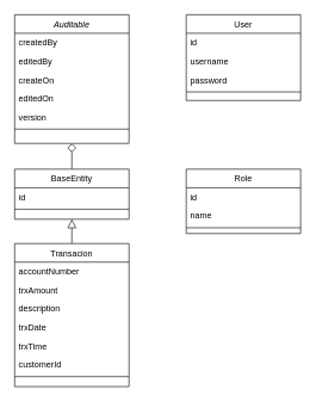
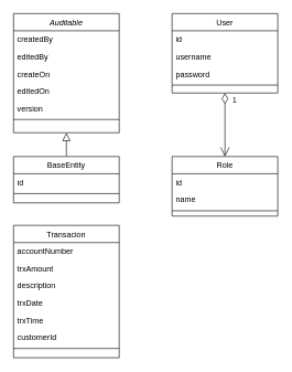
+ <mxCell id="31" value="1" style="endArrow=open;html=1;endSize=12;startArrow=diamondThin;startSize=14;startFill=0;edgeStyle=orthogonalEdgeStyle;align=left;verticalAlign=bottom;exitX=0.5;exitY=1;exitDx=0;exitDy=0;entryX=0.5;entryY=0;entryDx=0;entryDy=0;" parent="1" source="14" target="27" edge="1"><mxGeometry x="-0.583" y="10" relative="1" as="geometry"><mxPoint x="310" y="170" as="sourcePoint" /><mxPoint x="470" y="170" as="targetPoint" /><mxPoint as="offset" /></mxGeometry></mxCell>
- <mxCell id="3" value="" style="endArrow=diamond;endSize=10;endFill=0;shadow=0;strokeWidth=1;rounded=0;edgeStyle=elbowEdgeStyle;elbow=vertical;" parent="1" source="11" target="4" edge="1"><mxGeometry width="160" relative="1" as="geometry"><mxPoint x="30" y="273" as="sourcePoint" /><mxPoint x="130" y="171" as="targetPoint" /></mxGeometry></mxCell>
+ <mxCell id="3" value="" style="endArrow=block;endSize=10;endFill=0;shadow=0;strokeWidth=1;rounded=0;edgeStyle=elbowEdgeStyle;elbow=vertical;" parent="1" source="11" target="4" edge="1"><mxGeometry width="160" relative="1" as="geometry"><mxPoint x="30" y="273" as="sourcePoint" /><mxPoint x="130" y="171" as="targetPoint" /></mxGeometry></mxCell>
- <mxCell id="2" value="" style="endArrow=block;endSize=10;endFill=0;shadow=0;strokeWidth=1;rounded=0;edgeStyle=elbowEdgeStyle;elbow=vertical;entryX=0.5;entryY=1;entryDx=0;entryDy=0;" parent="1" source="19" target="11" edge="1"><mxGeometry width="160" relative="1" as="geometry"><mxPoint x="20" y="103" as="sourcePoint" /><mxPoint x="210" y="329" as="targetPoint" /><Array as="points"><mxPoint x="100" y="360" /><mxPoint x="110" y="340" /></Array></mxGeometry></mxCell>
